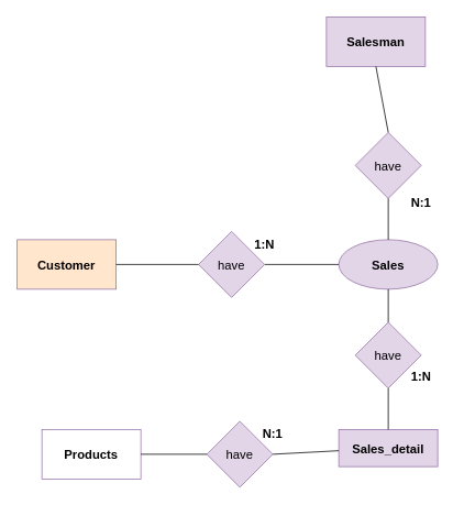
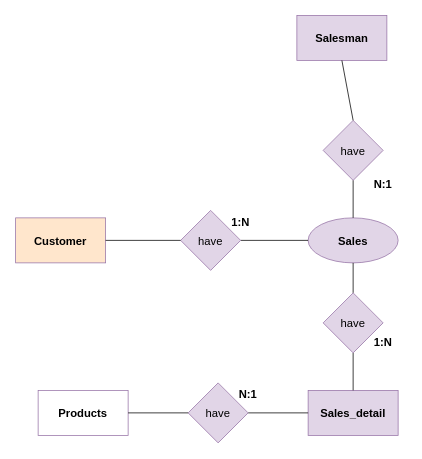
- <mxCell id="5" value="Sales_detail" style="rounded=0;whiteSpace=wrap;html=1;fontSize=15;fontStyle=1;fillColor=#e1d5e7;strokeColor=#9673a6;" vertex="1" parent="1"><mxGeometry x="410" y="520" width="120" height="45" as="geometry" /></mxCell>
+ <mxCell id="5" value="Sales_detail" style="rounded=0;whiteSpace=wrap;html=1;fontSize=15;fontStyle=1;fillColor=#e1d5e7;strokeColor=#9673a6;" vertex="1" parent="1"><mxGeometry x="410" y="520" width="120" height="60" as="geometry" /></mxCell>
